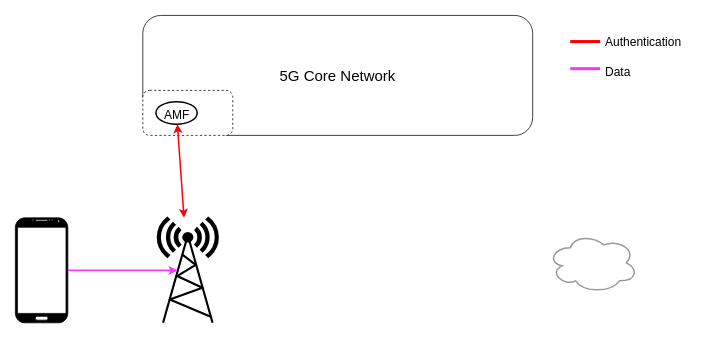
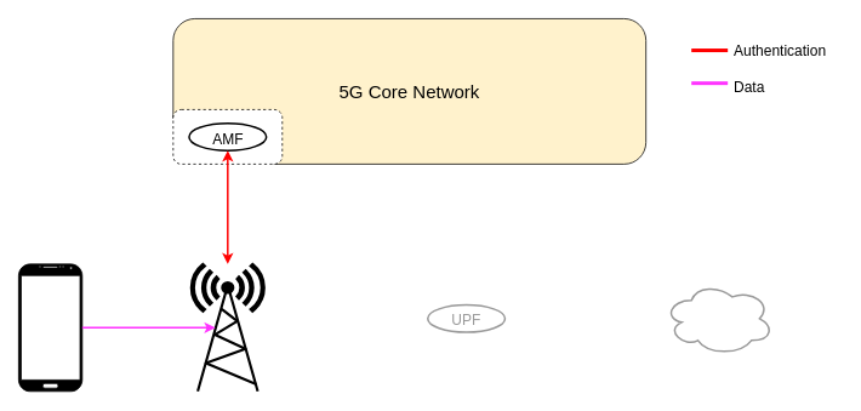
- <mxCell id="2" value="&lt;font style=&quot;font-size: 20px;&quot;&gt;5G Core Network&lt;/font&gt;" style="rounded=1;whiteSpace=wrap;html=1;" vertex="1" parent="1"><mxGeometry x="190" y="20" width="520" height="160" as="geometry" /></mxCell>
+ <mxCell id="2" value="&lt;font style=&quot;font-size: 20px;&quot;&gt;5G Core Network&lt;/font&gt;" style="rounded=1;whiteSpace=wrap;html=1;fillColor=#fff2cc;" vertex="1" parent="1"><mxGeometry x="190" y="20" width="520" height="160" as="geometry" /></mxCell>
- <mxCell id="5" value="&lt;font style=&quot;font-size: 16px;&quot;&gt;AMF&lt;/font&gt;" style="ellipse;whiteSpace=wrap;html=1;strokeColor=default;strokeWidth=2;fontSize=20;fillColor=default;" vertex="1" parent="1"><mxGeometry x="207.5" y="135" width="55" height="30" as="geometry" /></mxCell>
+ <mxCell id="5" value="&lt;font style=&quot;font-size: 16px;&quot;&gt;AMF&lt;/font&gt;" style="ellipse;whiteSpace=wrap;html=1;strokeColor=default;strokeWidth=2;fontSize=20;fillColor=default;" vertex="1" parent="1"><mxGeometry x="207.5" y="135" width="85" height="30" as="geometry" /></mxCell>
+ <mxCell id="11" value="&lt;font color=&quot;#999999&quot; style=&quot;font-size: 16px;&quot;&gt;UPF&lt;/font&gt;" style="ellipse;whiteSpace=wrap;html=1;strokeColor=#999999;strokeWidth=2;fontSize=20;fillColor=default;" vertex="1" parent="1"><mxGeometry x="470" y="335" width="85" height="30" as="geometry" /></mxCell>
